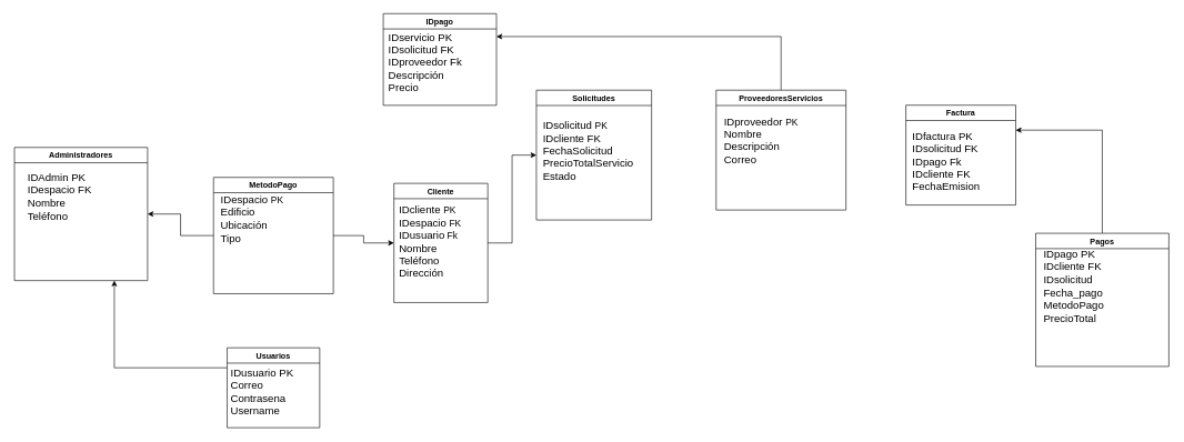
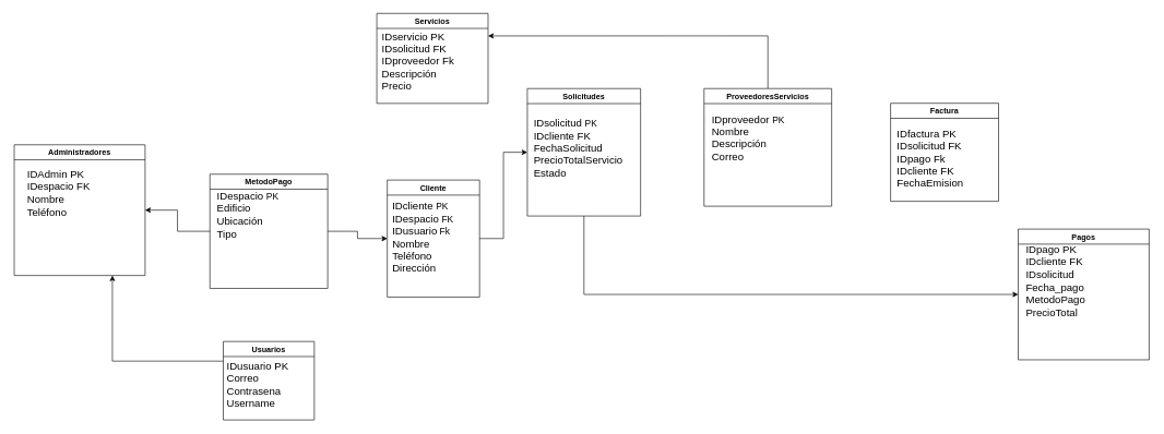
- <mxCell id="9" value="IDpago" style="swimlane;" parent="1" vertex="1"><mxGeometry x="574" y="20" width="170" height="137.75" as="geometry" /></mxCell>
+ <mxCell id="9" value="Servicios" style="swimlane;" parent="1" vertex="1"><mxGeometry x="574" y="20" width="170" height="137.75" as="geometry" /></mxCell>
- <mxCell id="21" style="edgeStyle=orthogonalEdgeStyle;rounded=0;orthogonalLoop=1;jettySize=auto;html=1;exitX=0.5;exitY=0;exitDx=0;exitDy=0;entryX=1;entryY=0.25;entryDx=0;entryDy=0;" parent="1" source="22" target="19" edge="1"><mxGeometry relative="1" as="geometry" /></mxCell>
+ <mxCell id="14" style="edgeStyle=orthogonalEdgeStyle;rounded=0;orthogonalLoop=1;jettySize=auto;html=1;exitX=0.5;exitY=1;exitDx=0;exitDy=0;entryX=0;entryY=0.5;entryDx=0;entryDy=0;" parent="1" source="15" target="22" edge="1"><mxGeometry relative="1" as="geometry" /></mxCell>
